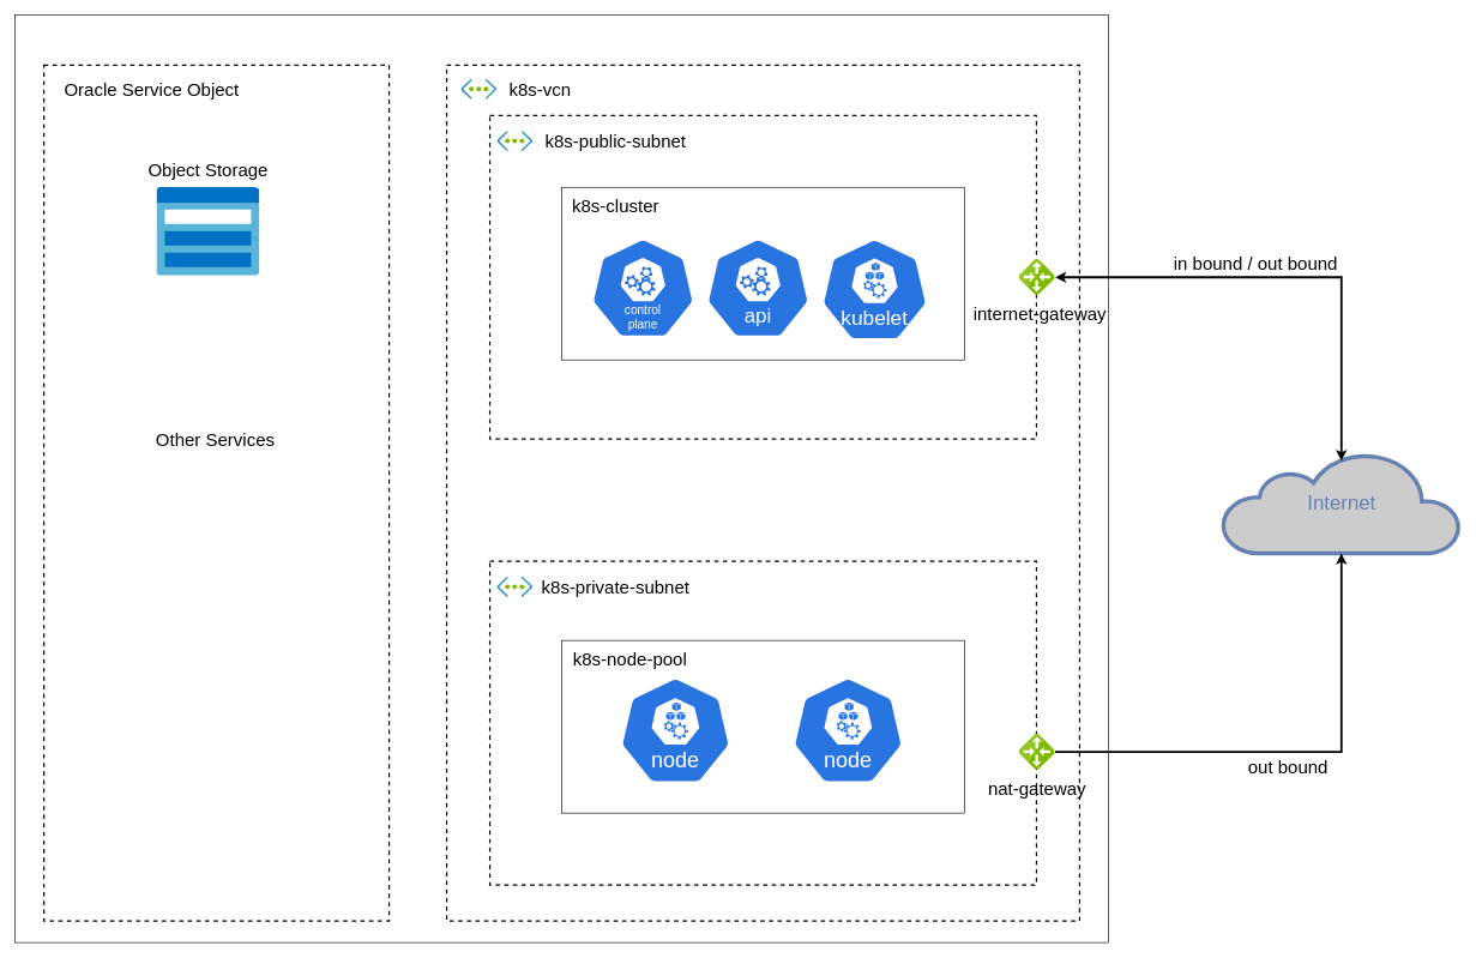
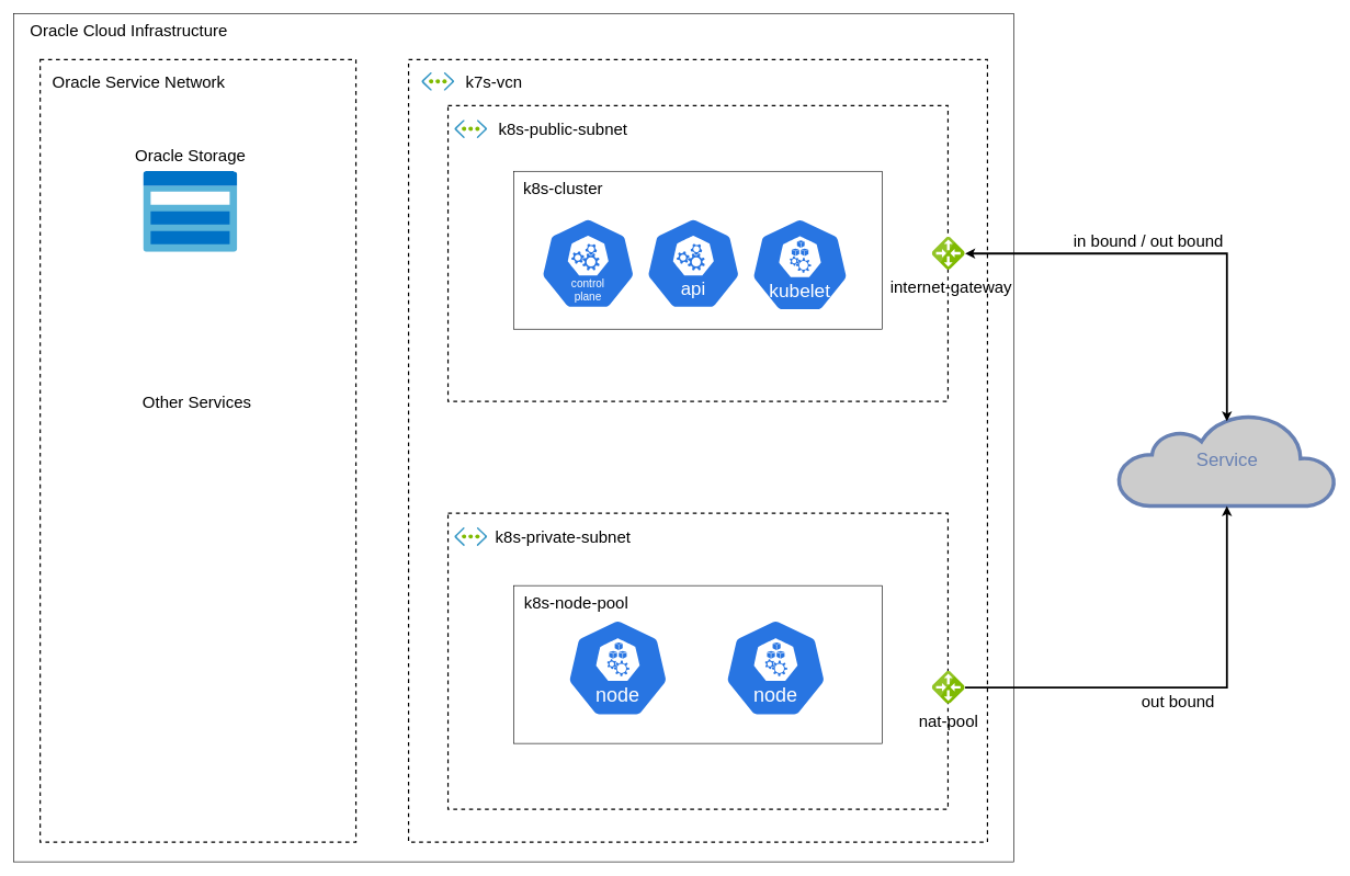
+ <mxCell id="28" value="Oracle Cloud Infrastructure" style="text;html=1;align=center;verticalAlign=middle;whiteSpace=wrap;rounded=0;fontSize=25;" parent="1" vertex="1"><mxGeometry x="30" y="30" width="330" height="30" as="geometry" /></mxCell>
- <mxCell id="30" value="Oracle Service Object" style="text;html=1;align=center;verticalAlign=middle;whiteSpace=wrap;rounded=0;fontSize=25;" parent="1" vertex="1"><mxGeometry x="70" y="108" width="280" height="30" as="geometry" /></mxCell>
+ <mxCell id="30" value="Oracle Service Network" style="text;html=1;align=center;verticalAlign=middle;whiteSpace=wrap;rounded=0;fontSize=25;" parent="1" vertex="1"><mxGeometry x="70" y="108" width="280" height="30" as="geometry" /></mxCell>
- <mxCell id="11" value="k8s-vcn" style="text;html=1;align=center;verticalAlign=middle;whiteSpace=wrap;rounded=0;fontSize=25;" parent="1" vertex="1"><mxGeometry x="690" y="108" width="120" height="30" as="geometry" /></mxCell>
+ <mxCell id="11" value="k7s-vcn" style="text;html=1;align=center;verticalAlign=middle;whiteSpace=wrap;rounded=0;fontSize=25;" parent="1" vertex="1"><mxGeometry x="690" y="108" width="120" height="30" as="geometry" /></mxCell>
- <mxCell id="32" value="Object Storage" style="text;html=1;align=center;verticalAlign=middle;whiteSpace=wrap;rounded=0;fontSize=25;" parent="1" vertex="1"><mxGeometry x="200.23" y="220" width="176.51" height="30" as="geometry" /></mxCell>
+ <mxCell id="32" value="Oracle Storage" style="text;html=1;align=center;verticalAlign=middle;whiteSpace=wrap;rounded=0;fontSize=25;" parent="1" vertex="1"><mxGeometry x="200.23" y="220" width="176.51" height="30" as="geometry" /></mxCell>
- <mxCell id="6" value="Internet" style="html=1;fillColor=#CCCCCC;strokeColor=#6881B3;gradientColor=none;gradientDirection=north;strokeWidth=2;shape=mxgraph.networks.cloud;fontColor=#6881B3;rounded=0;shadow=0;comic=0;align=center;fontSize=28;" parent="1" vertex="1"><mxGeometry x="1699" y="629" width="330" height="140" as="geometry" /></mxCell>
+ <mxCell id="6" value="Service" style="html=1;fillColor=#CCCCCC;strokeColor=#6881B3;gradientColor=none;gradientDirection=north;strokeWidth=2;shape=mxgraph.networks.cloud;fontColor=#6881B3;rounded=0;shadow=0;comic=0;align=center;fontSize=28;" parent="1" vertex="1"><mxGeometry x="1699" y="629" width="330" height="140" as="geometry" /></mxCell>
- <mxCell id="27" value="nat-gateway" style="text;html=1;align=center;verticalAlign=middle;whiteSpace=wrap;rounded=0;fontSize=25;" parent="1" vertex="1"><mxGeometry x="1371" y="1080" width="140" height="30" as="geometry" /></mxCell>
+ <mxCell id="27" value="nat-pool" style="text;html=1;align=center;verticalAlign=middle;whiteSpace=wrap;rounded=0;fontSize=25;" parent="1" vertex="1"><mxGeometry x="1371" y="1080" width="140" height="30" as="geometry" /></mxCell>
